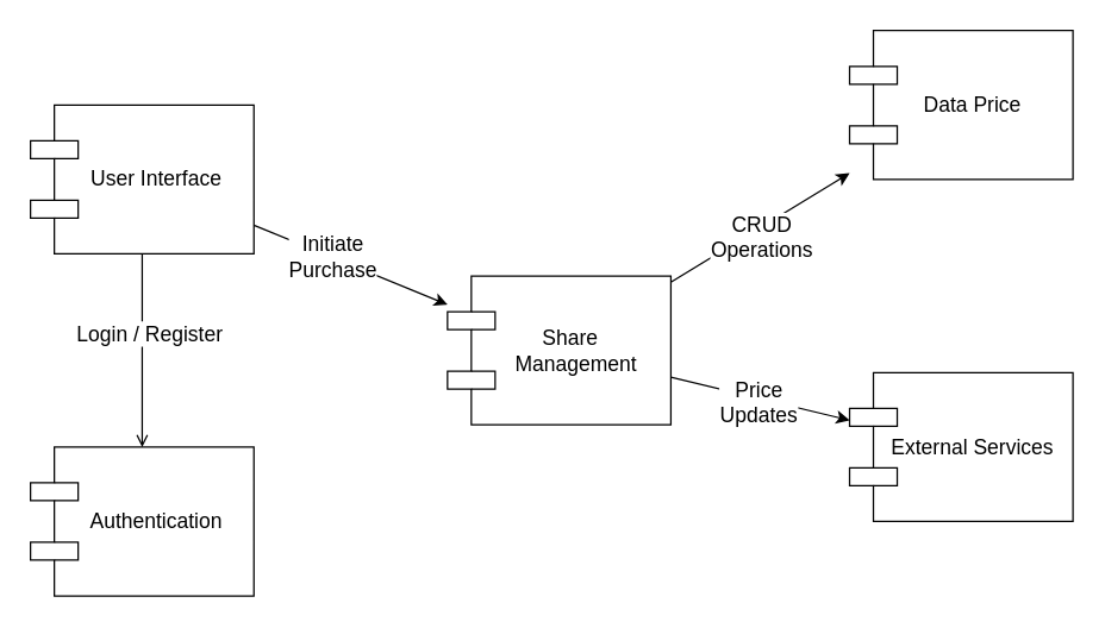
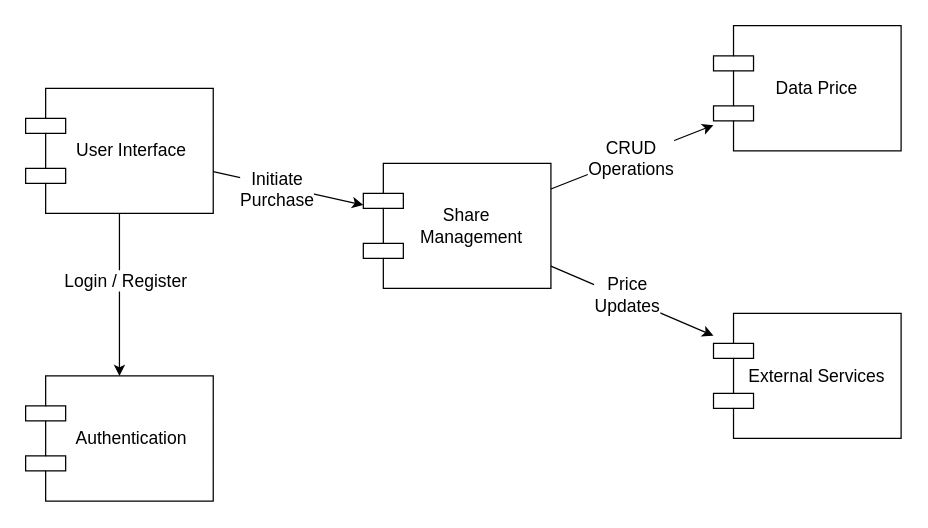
- <mxCell id="4" value="&lt;font style=&quot;font-size: 14px;&quot;&gt;&amp;nbsp; &amp;nbsp; Share&lt;/font&gt;&lt;div&gt;&lt;font style=&quot;font-size: 14px;&quot;&gt;&amp;nbsp; &amp;nbsp; &amp;nbsp; Management&lt;/font&gt;&lt;/div&gt;" style="shape=component;whiteSpace=wrap;html=1;align=center;" vertex="1" parent="1"><mxGeometry x="300" y="185" width="150" height="100" as="geometry" /></mxCell>
+ <mxCell id="4" value="&lt;font style=&quot;font-size: 14px;&quot;&gt;&amp;nbsp; &amp;nbsp; Share&lt;/font&gt;&lt;div&gt;&lt;font style=&quot;font-size: 14px;&quot;&gt;&amp;nbsp; &amp;nbsp; &amp;nbsp; Management&lt;/font&gt;&lt;/div&gt;" style="shape=component;whiteSpace=wrap;html=1;align=center;" vertex="1" parent="1"><mxGeometry x="290" y="130" width="150" height="100" as="geometry" /></mxCell>
- <mxCell id="7" value="" style="endArrow=open;html=1;rounded=0;" edge="1" parent="1" source="2" target="3"><mxGeometry relative="1" as="geometry"><mxPoint x="95" y="170" as="sourcePoint" /><mxPoint x="95" y="220" as="targetPoint" /></mxGeometry></mxCell>
+ <mxCell id="7" value="" style="endArrow=classic;html=1;rounded=0;" edge="1" parent="1" source="2" target="3"><mxGeometry relative="1" as="geometry"><mxPoint x="95" y="170" as="sourcePoint" /><mxPoint x="95" y="220" as="targetPoint" /></mxGeometry></mxCell>
